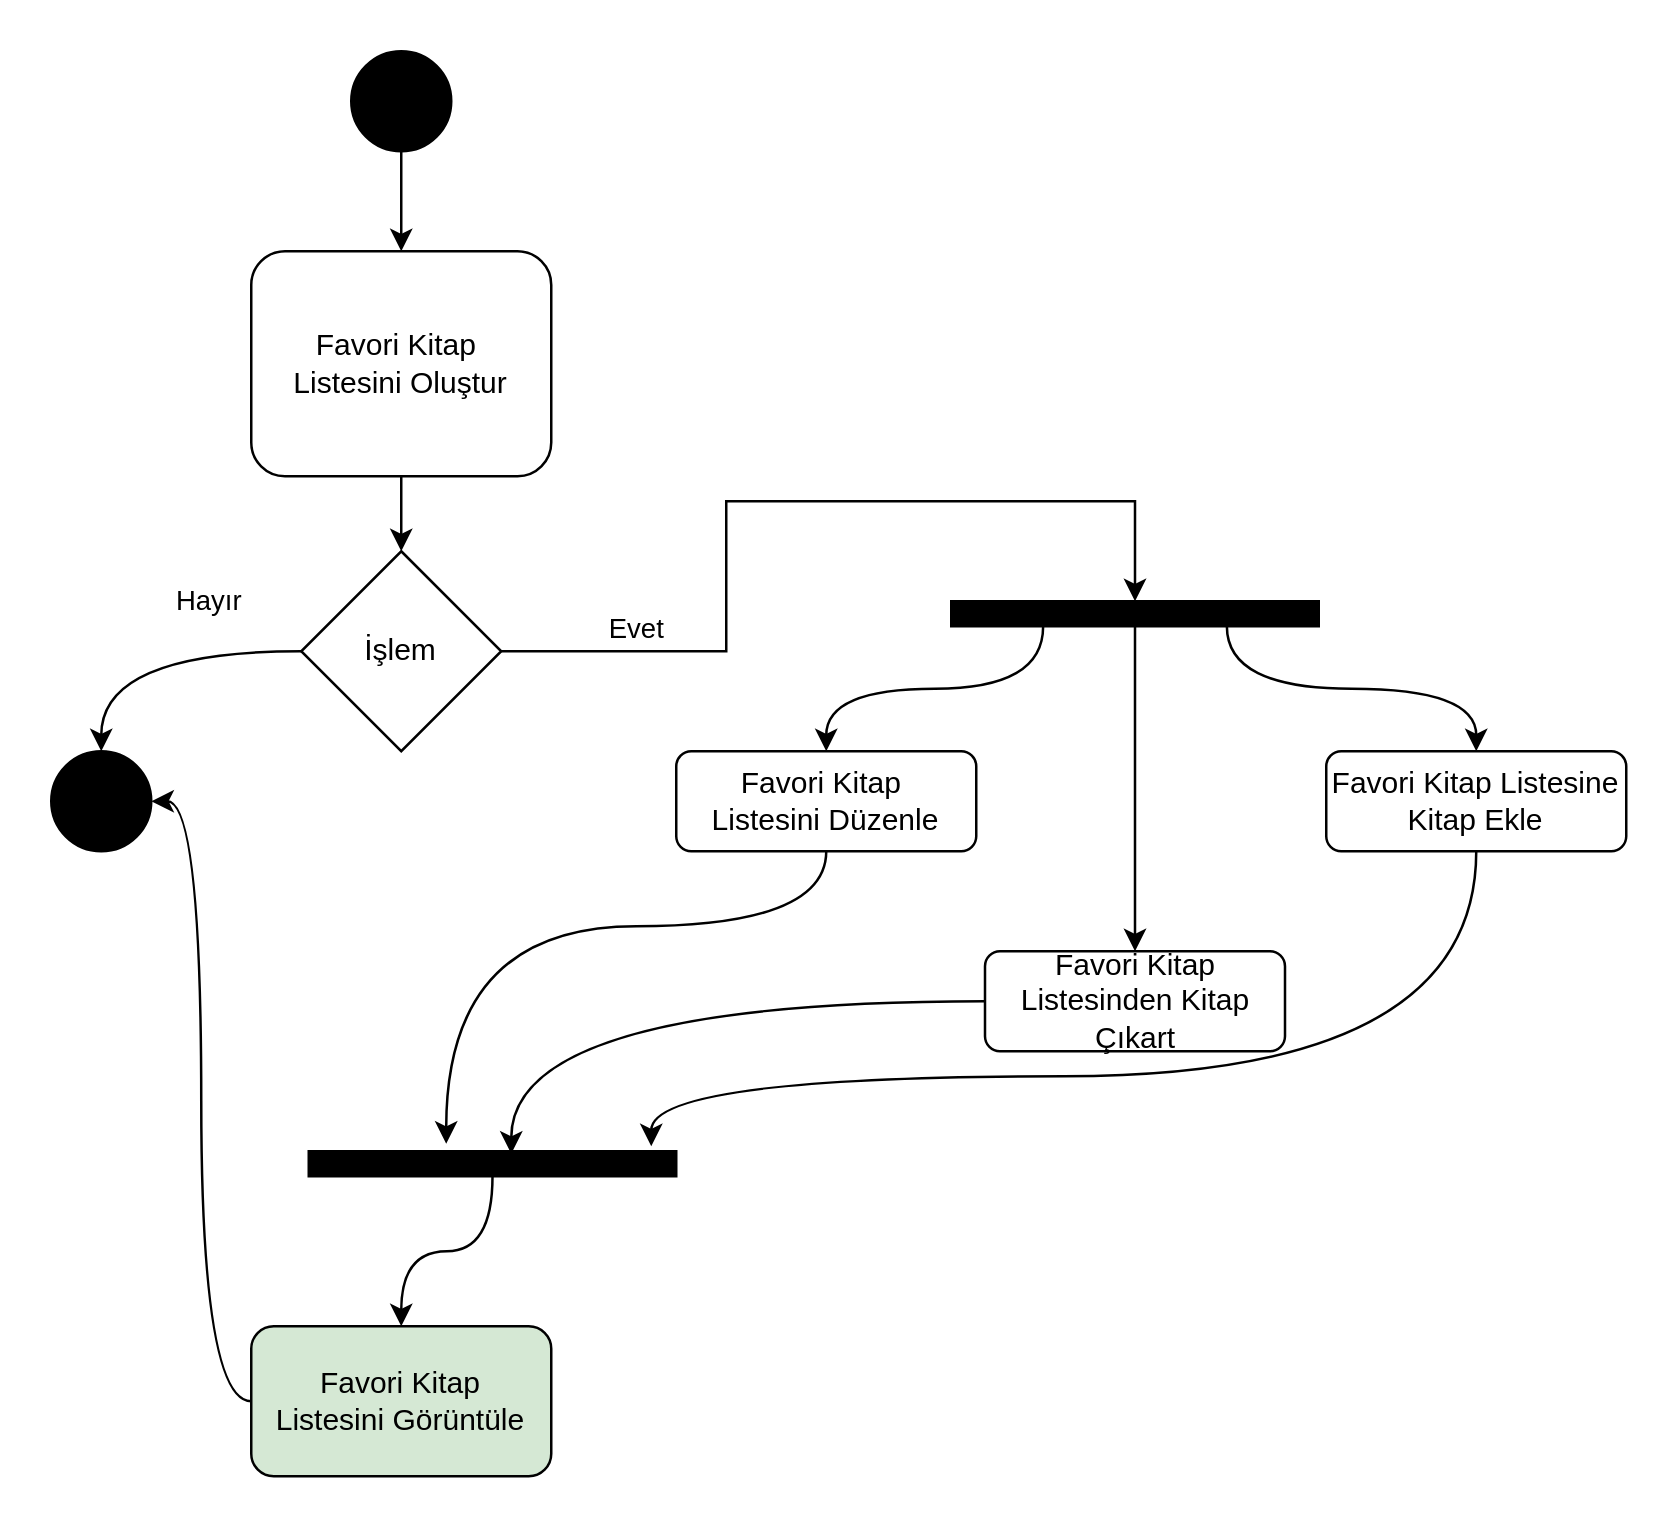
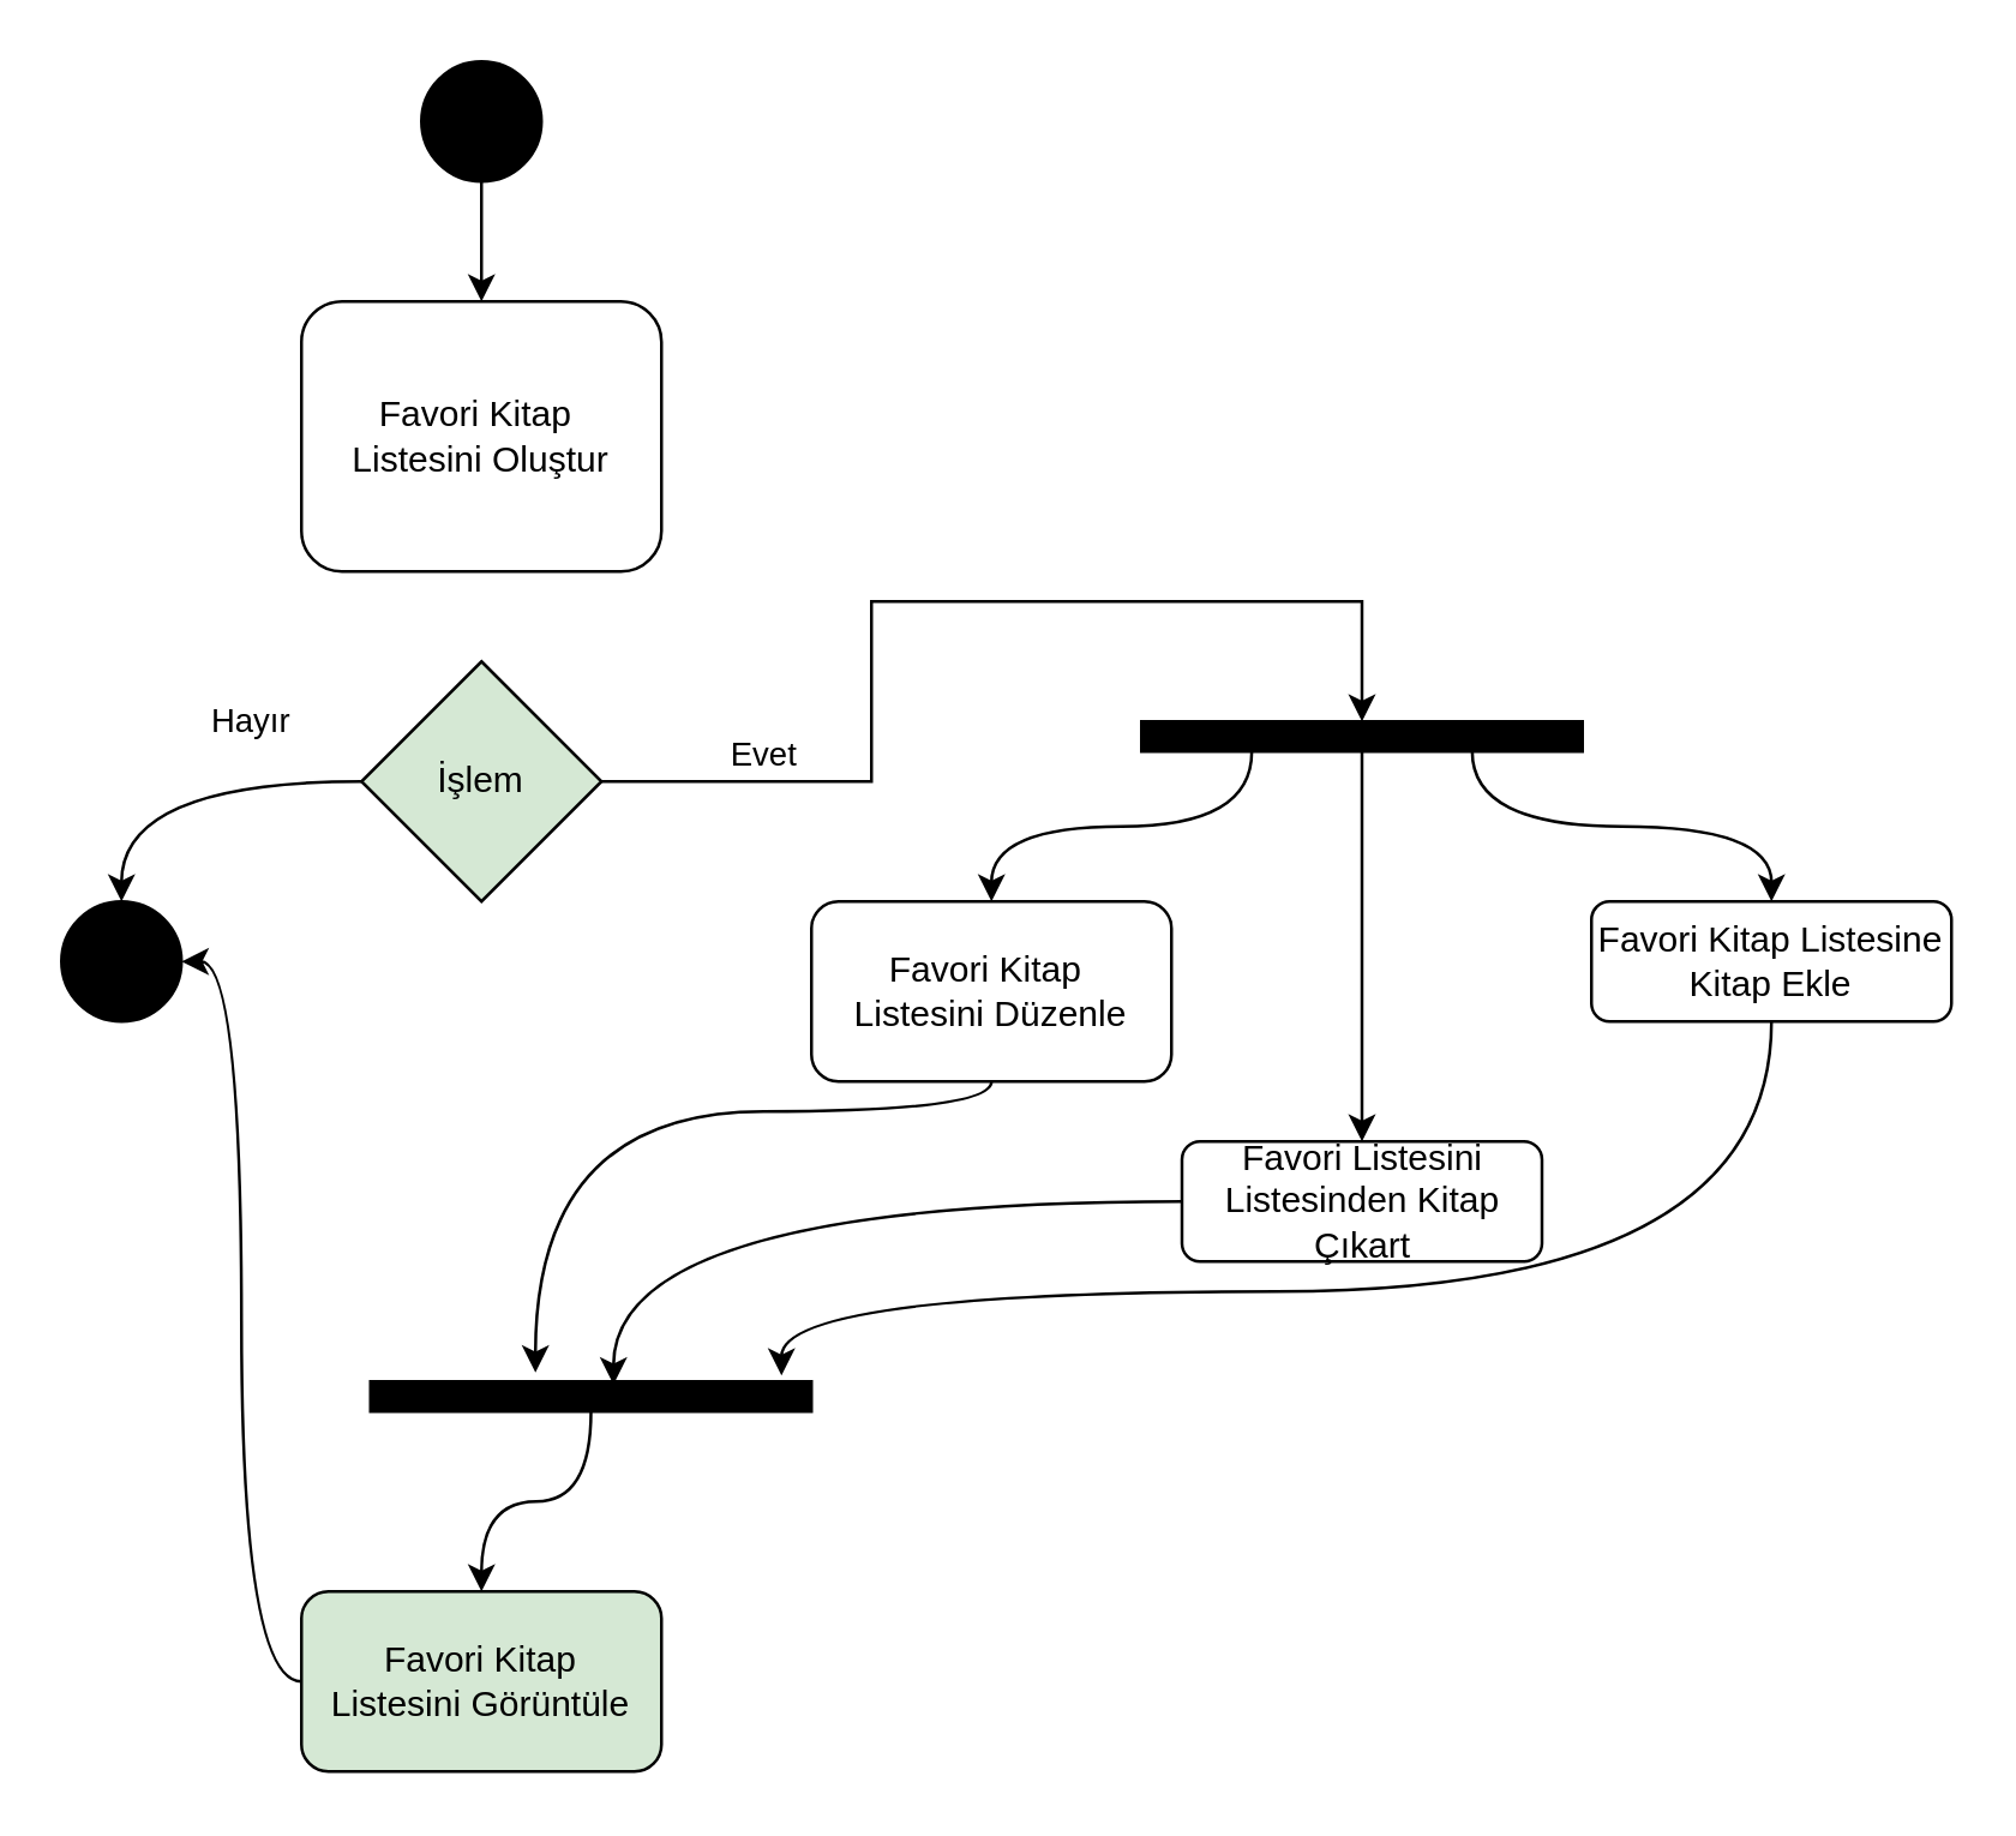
- <mxCell id="5" style="edgeStyle=orthogonalEdgeStyle;rounded=0;orthogonalLoop=1;jettySize=auto;html=1;exitX=0.5;exitY=1;exitDx=0;exitDy=0;entryX=0.5;entryY=0;entryDx=0;entryDy=0;" edge="1" parent="1" source="6" target="10"><mxGeometry relative="1" as="geometry"><mxPoint x="160" y="210" as="targetPoint" /></mxGeometry></mxCell>
- <mxCell id="10" value="İşlem" style="rhombus;whiteSpace=wrap;html=1;" vertex="1" parent="1"><mxGeometry x="120" y="220" width="80" height="80" as="geometry" /></mxCell>
+ <mxCell id="10" value="İşlem" style="rhombus;whiteSpace=wrap;html=1;fillColor=#d5e8d4;" vertex="1" parent="1"><mxGeometry x="120" y="220" width="80" height="80" as="geometry" /></mxCell>
- <mxCell id="16" value="Favori Kitap&amp;nbsp;&lt;br&gt;Listesini Düzenle" style="rounded=1;whiteSpace=wrap;html=1;" vertex="1" parent="1"><mxGeometry x="270" y="300" width="120" height="40" as="geometry" /></mxCell>
+ <mxCell id="16" value="Favori Kitap&amp;nbsp;&lt;br&gt;Listesini Düzenle" style="rounded=1;whiteSpace=wrap;html=1;" vertex="1" parent="1"><mxGeometry x="270" y="300" width="120" height="60" as="geometry" /></mxCell>
- <mxCell id="18" value="Favori Kitap Listesinden Kitap Çıkart" style="rounded=1;whiteSpace=wrap;html=1;" vertex="1" parent="1"><mxGeometry x="393.5" y="380" width="120" height="40" as="geometry" /></mxCell>
+ <mxCell id="18" value="Favori Listesini Listesinden Kitap Çıkart" style="rounded=1;whiteSpace=wrap;html=1;" vertex="1" parent="1"><mxGeometry x="393.5" y="380" width="120" height="40" as="geometry" /></mxCell>
